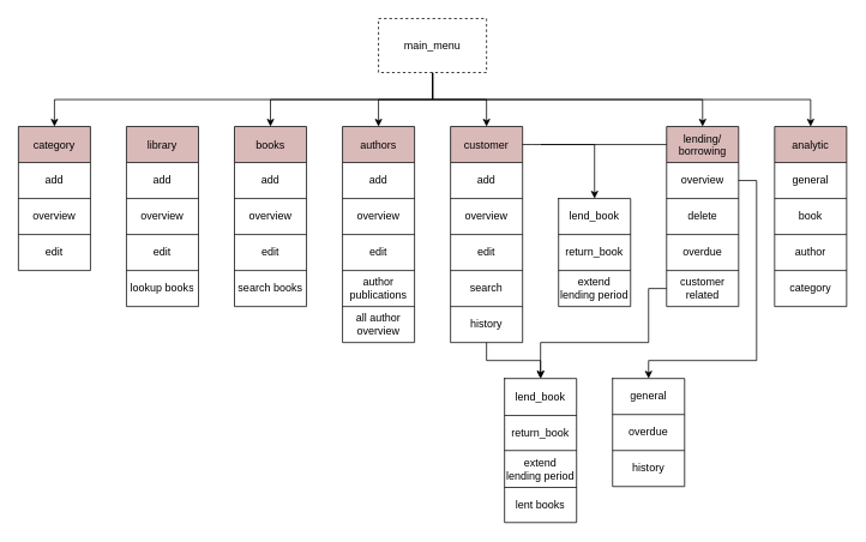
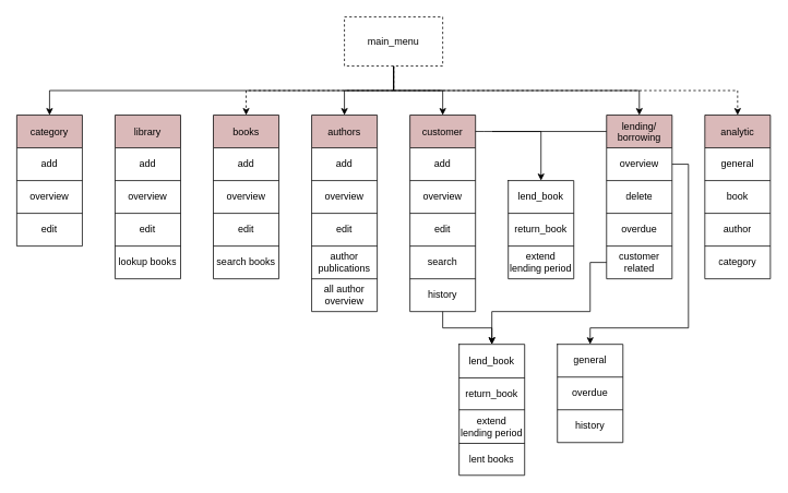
- <mxCell id="8" style="edgeStyle=orthogonalEdgeStyle;rounded=0;orthogonalLoop=1;jettySize=auto;html=1;exitX=0.5;exitY=1;exitDx=0;exitDy=0;entryX=0.5;entryY=0;entryDx=0;entryDy=0;" edge="1" parent="1" source="9" target="68"><mxGeometry relative="1" as="geometry" /></mxCell>
+ <mxCell id="8" style="edgeStyle=orthogonalEdgeStyle;rounded=0;orthogonalLoop=1;jettySize=auto;html=1;exitX=0.5;exitY=1;exitDx=0;exitDy=0;entryX=0.5;entryY=0;entryDx=0;entryDy=0;dashed=1;" edge="1" parent="1" source="9" target="68"><mxGeometry relative="1" as="geometry" /></mxCell>
- <mxCell id="4" style="edgeStyle=orthogonalEdgeStyle;rounded=0;orthogonalLoop=1;jettySize=auto;html=1;exitX=0.5;exitY=1;exitDx=0;exitDy=0;entryX=0.5;entryY=0;entryDx=0;entryDy=0;" edge="1" parent="1" source="9" target="17"><mxGeometry relative="1" as="geometry" /></mxCell>
+ <mxCell id="4" style="edgeStyle=orthogonalEdgeStyle;rounded=0;orthogonalLoop=1;jettySize=auto;html=1;exitX=0.5;exitY=1;exitDx=0;exitDy=0;entryX=0.5;entryY=0;entryDx=0;entryDy=0;dashed=1;" edge="1" parent="1" source="9" target="17"><mxGeometry relative="1" as="geometry" /></mxCell>
